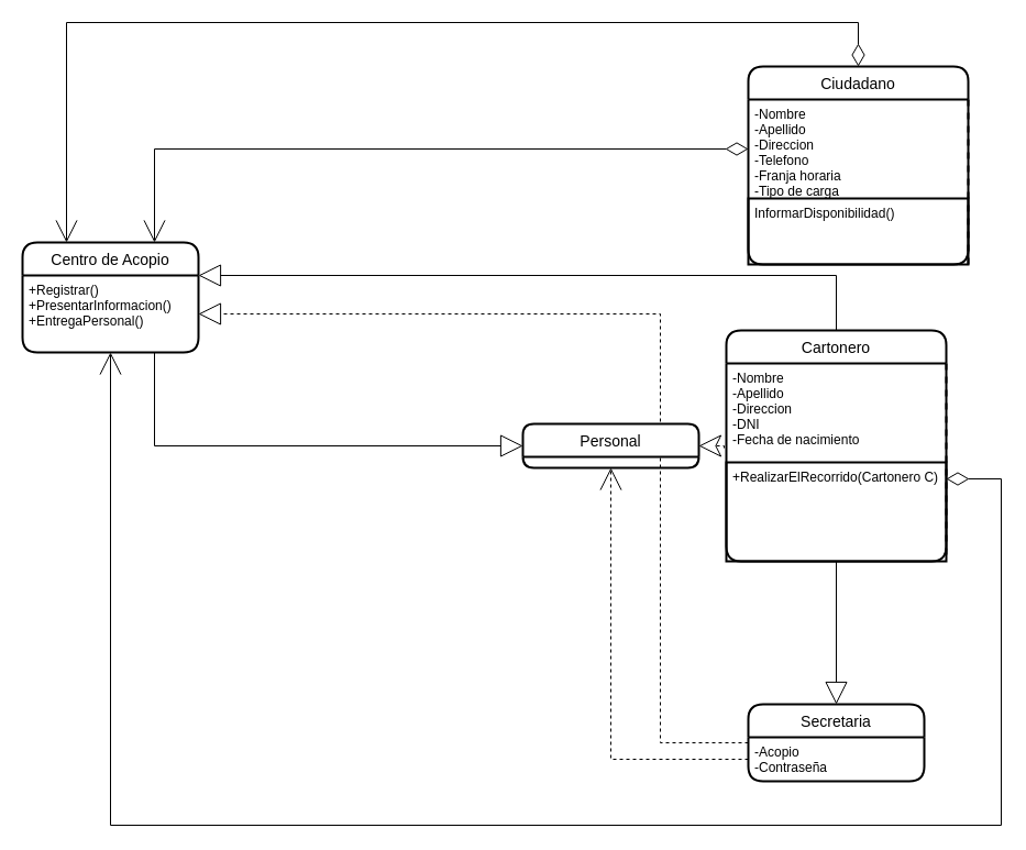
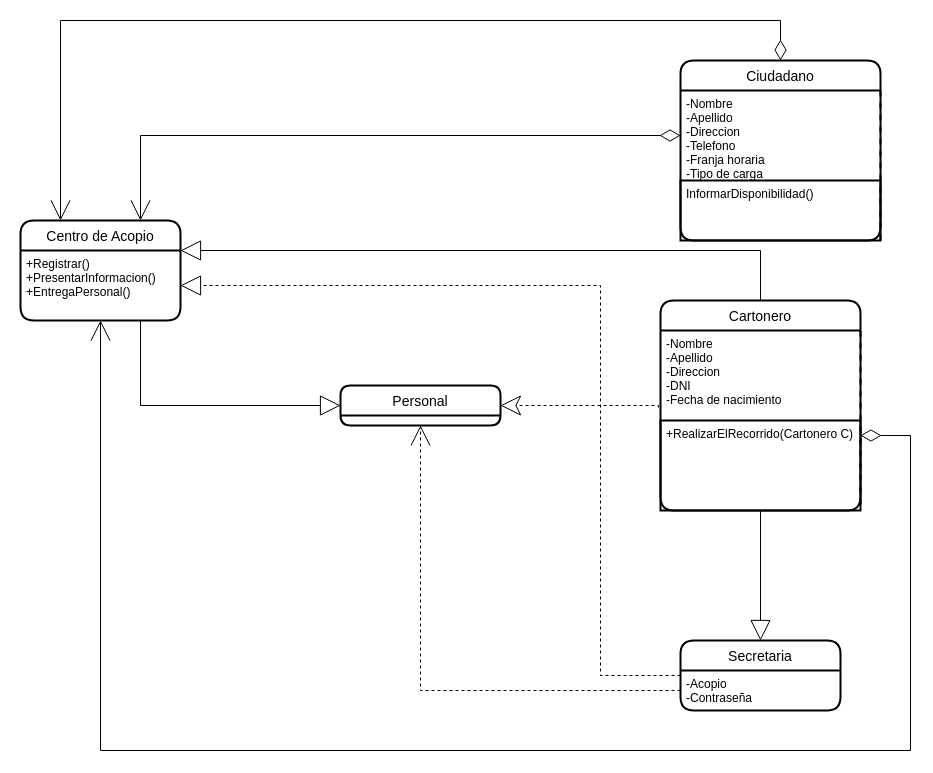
- <mxCell id="8" value="Personal" style="swimlane;childLayout=stackLayout;horizontal=1;startSize=30;horizontalStack=0;rounded=1;fontSize=14;fontStyle=0;strokeWidth=2;resizeParent=0;resizeLast=1;shadow=0;dashed=0;align=center;" parent="1" vertex="1"><mxGeometry x="475" y="385" width="160" height="40" as="geometry" /></mxCell>
+ <mxCell id="8" value="Personal" style="swimlane;childLayout=stackLayout;horizontal=1;startSize=30;horizontalStack=0;rounded=1;fontSize=14;fontStyle=0;strokeWidth=2;resizeParent=0;resizeLast=1;shadow=0;dashed=0;align=center;" parent="1" vertex="1"><mxGeometry x="340" y="385" width="160" height="40" as="geometry" /></mxCell>
